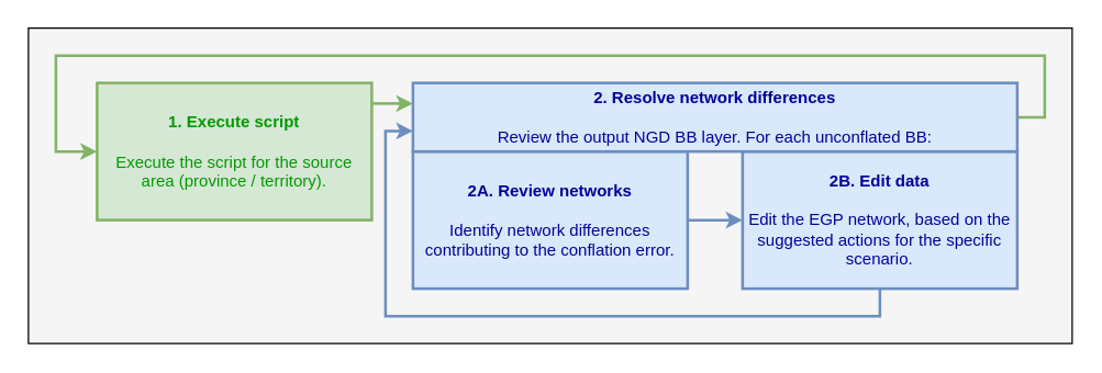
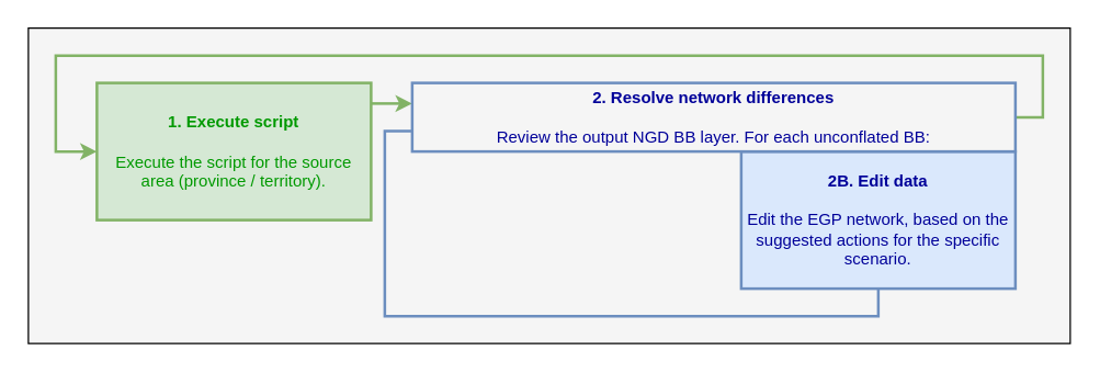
- <mxCell id="10" value="&lt;font color=&quot;#000099&quot;&gt;&lt;b&gt;2. Resolve network differences&lt;/b&gt;&lt;br&gt;&lt;br&gt;Review the output NGD BB layer. For each unconflated BB:&lt;/font&gt;" style="rounded=0;whiteSpace=wrap;html=1;strokeColor=#6c8ebf;strokeWidth=2;fillColor=#dae8fc;align=center;verticalAlign=middle;" parent="1" vertex="1"><mxGeometry x="300" y="60" width="440" height="50" as="geometry" /></mxCell>
+ <mxCell id="10" value="&lt;font color=&quot;#000099&quot;&gt;&lt;b&gt;2. Resolve network differences&lt;/b&gt;&lt;br&gt;&lt;br&gt;Review the output NGD BB layer. For each unconflated BB:&lt;/font&gt;" style="rounded=0;whiteSpace=wrap;html=1;strokeColor=#6c8ebf;strokeWidth=2;fillColor=#f5f5f5;align=center;verticalAlign=middle;" parent="1" vertex="1"><mxGeometry x="300" y="60" width="440" height="50" as="geometry" /></mxCell>
- <mxCell id="7" style="edgeStyle=orthogonalEdgeStyle;rounded=0;orthogonalLoop=1;jettySize=auto;html=1;entryX=0;entryY=0.7;entryDx=0;entryDy=0;entryPerimeter=0;strokeColor=#6C8EBF;strokeWidth=2;" parent="1" source="8" target="10" edge="1"><mxGeometry relative="1" as="geometry"><Array as="points"><mxPoint x="640" y="230" /><mxPoint x="280" y="230" /><mxPoint x="280" y="95" /></Array></mxGeometry></mxCell>
+ <mxCell id="7" style="edgeStyle=orthogonalEdgeStyle;rounded=0;orthogonalLoop=1;jettySize=auto;html=1;entryX=0;entryY=0.7;entryDx=0;entryDy=0;entryPerimeter=0;strokeColor=#6C8EBF;strokeWidth=2;endArrow=none;" parent="1" source="8" target="10" edge="1"><mxGeometry relative="1" as="geometry"><Array as="points"><mxPoint x="640" y="230" /><mxPoint x="280" y="230" /><mxPoint x="280" y="95" /></Array></mxGeometry></mxCell>
- <mxCell id="6" value="&lt;font color=&quot;#000099&quot;&gt;&lt;b&gt;2A. Review networks&lt;/b&gt;&lt;br&gt;&lt;br&gt;Identify network differences contributing to the conflation error.&lt;/font&gt;" style="rounded=0;whiteSpace=wrap;html=1;strokeColor=#6c8ebf;strokeWidth=2;fillColor=#dae8fc;align=center;verticalAlign=middle;" parent="1" vertex="1"><mxGeometry x="300" y="110" width="200" height="100" as="geometry" /></mxCell>
- <mxCell id="5" value="" style="edgeStyle=orthogonalEdgeStyle;rounded=0;orthogonalLoop=1;jettySize=auto;html=1;strokeColor=#6C8EBF;strokeWidth=2;" parent="1" source="6" target="8" edge="1"><mxGeometry relative="1" as="geometry" /></mxCell>
